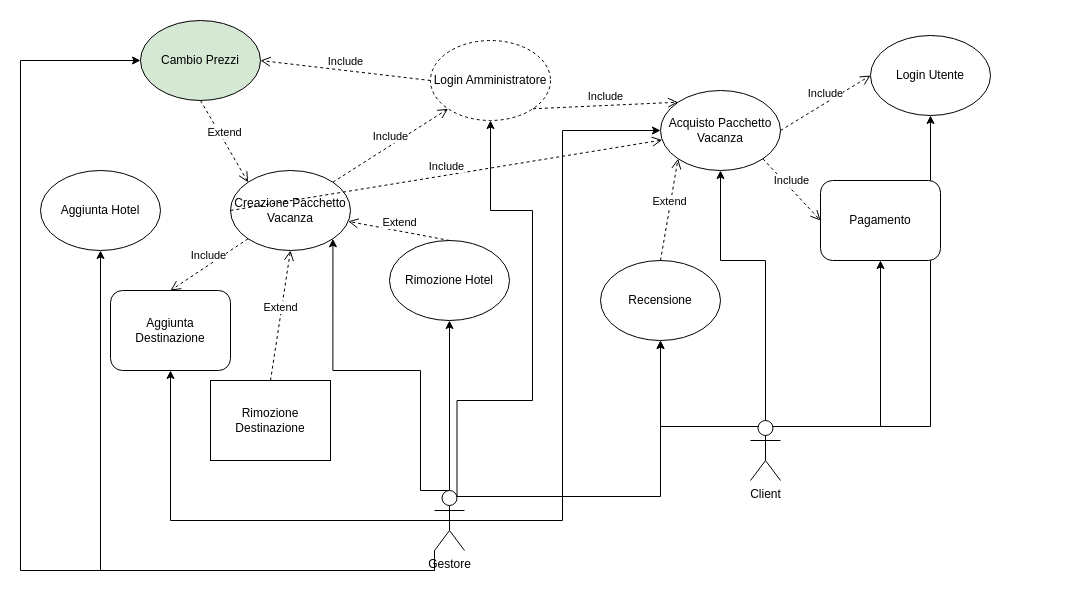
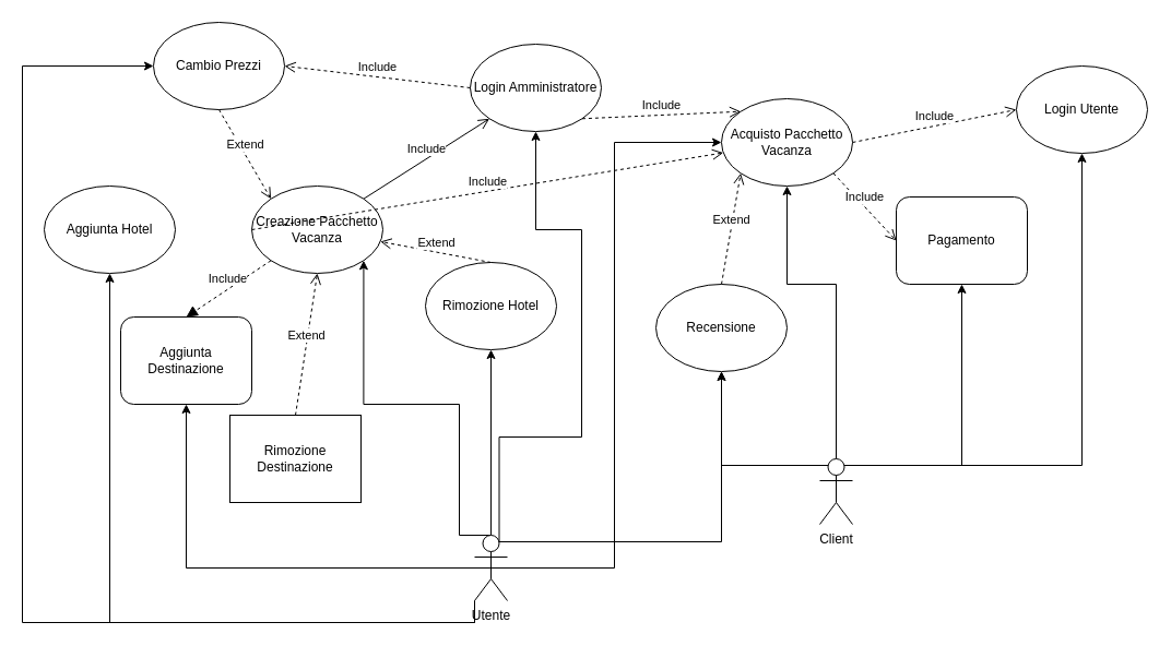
- <mxCell id="16" value="Cambio Prezzi" style="ellipse;whiteSpace=wrap;html=1;fillColor=#d5e8d4;" parent="1" vertex="1"><mxGeometry x="140" y="20" width="120" height="80" as="geometry" /></mxCell>
+ <mxCell id="16" value="Cambio Prezzi" style="ellipse;whiteSpace=wrap;html=1;" parent="1" vertex="1"><mxGeometry x="140" y="20" width="120" height="80" as="geometry" /></mxCell>
- <mxCell id="22" value="Login Utente" style="ellipse;whiteSpace=wrap;html=1;" parent="1" vertex="1"><mxGeometry x="870" y="35" width="120" height="80" as="geometry" /></mxCell>
+ <mxCell id="22" value="Login Utente" style="ellipse;whiteSpace=wrap;html=1;" parent="1" vertex="1"><mxGeometry x="930" y="60" width="120" height="80" as="geometry" /></mxCell>
- <mxCell id="23" value="Login Amministratore" style="ellipse;whiteSpace=wrap;html=1;dashed=1;" parent="1" vertex="1"><mxGeometry x="430" y="40" width="120" height="80" as="geometry" /></mxCell>
+ <mxCell id="23" value="Login Amministratore" style="ellipse;whiteSpace=wrap;html=1;" parent="1" vertex="1"><mxGeometry x="430" y="40" width="120" height="80" as="geometry" /></mxCell>
- <mxCell id="24" value="Include" style="html=1;verticalAlign=bottom;endArrow=open;dashed=1;endSize=8;curved=0;rounded=0;entryX=0;entryY=1;entryDx=0;entryDy=0;exitX=1;exitY=0;exitDx=0;exitDy=0;" parent="1" source="26" target="23" edge="1"><mxGeometry relative="1" as="geometry"><mxPoint x="440" y="190" as="sourcePoint" /><mxPoint x="280" y="180" as="targetPoint" /></mxGeometry></mxCell>
+ <mxCell id="24" value="Include" style="html=1;verticalAlign=bottom;endArrow=open;dashed=0;endSize=8;curved=0;rounded=0;entryX=0;entryY=1;entryDx=0;entryDy=0;exitX=1;exitY=0;exitDx=0;exitDy=0;" parent="1" source="26" target="23" edge="1"><mxGeometry relative="1" as="geometry"><mxPoint x="440" y="190" as="sourcePoint" /><mxPoint x="280" y="180" as="targetPoint" /></mxGeometry></mxCell>
- <mxCell id="33" value="Include" style="html=1;verticalAlign=bottom;endArrow=open;dashed=1;endSize=8;curved=0;rounded=0;exitX=0;exitY=1;exitDx=0;exitDy=0;entryX=0.5;entryY=0;entryDx=0;entryDy=0;" edge="1" parent="1" source="26" target="18"><mxGeometry relative="1" as="geometry"><mxPoint x="510" y="140" as="sourcePoint" /><mxPoint x="370" y="230" as="targetPoint" /></mxGeometry></mxCell>
+ <mxCell id="33" value="Include" style="html=1;verticalAlign=bottom;endArrow=block;dashed=1;endSize=8;curved=0;rounded=0;exitX=0;exitY=1;exitDx=0;exitDy=0;entryX=0.5;entryY=0;entryDx=0;entryDy=0;" edge="1" parent="1" source="26" target="18"><mxGeometry relative="1" as="geometry"><mxPoint x="510" y="140" as="sourcePoint" /><mxPoint x="370" y="230" as="targetPoint" /></mxGeometry></mxCell>
- <mxCell id="10" value="Gestore" style="shape=umlActor;verticalLabelPosition=bottom;verticalAlign=top;html=1;outlineConnect=0;" parent="1" vertex="1"><mxGeometry x="434" y="490" width="30" height="60" as="geometry" /></mxCell>
+ <mxCell id="10" value="Utente" style="shape=umlActor;verticalLabelPosition=bottom;verticalAlign=top;html=1;outlineConnect=0;" parent="1" vertex="1"><mxGeometry x="434" y="490" width="30" height="60" as="geometry" /></mxCell>
